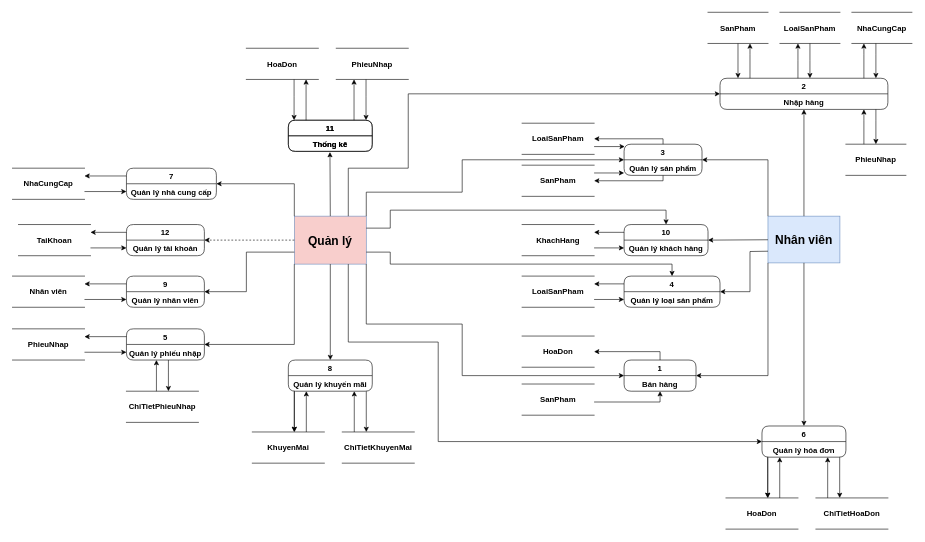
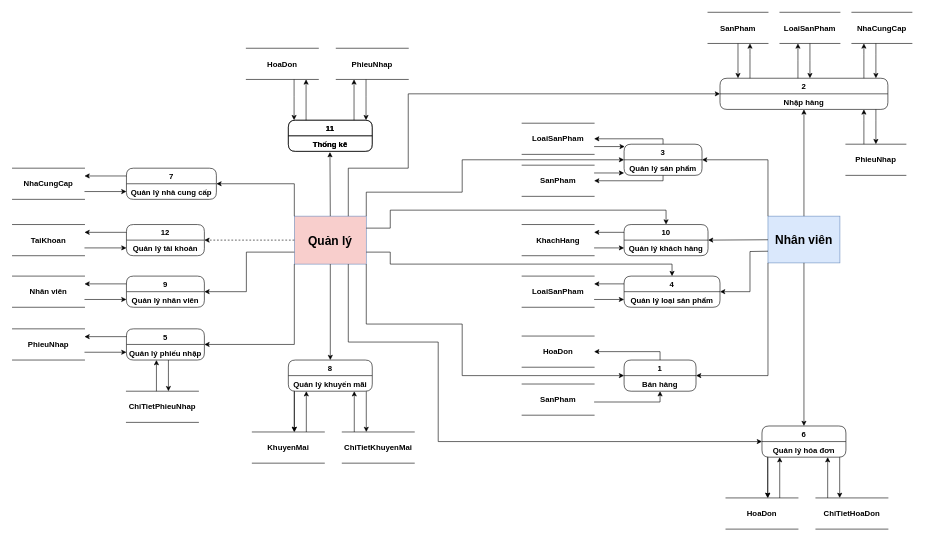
- <mxCell id="37" value="TaiKhoan" style="shape=partialRectangle;whiteSpace=wrap;html=1;left=0;right=0;fillColor=none;fontStyle=1;fontSize=13;" parent="1" vertex="1"><mxGeometry x="30" y="374" width="120" height="52" as="geometry" /></mxCell>
+ <mxCell id="37" value="TaiKhoan" style="shape=partialRectangle;whiteSpace=wrap;html=1;left=0;right=0;fillColor=none;fontStyle=1;fontSize=13;" parent="1" vertex="1"><mxGeometry x="20" y="374" width="120" height="52" as="geometry" /></mxCell>
